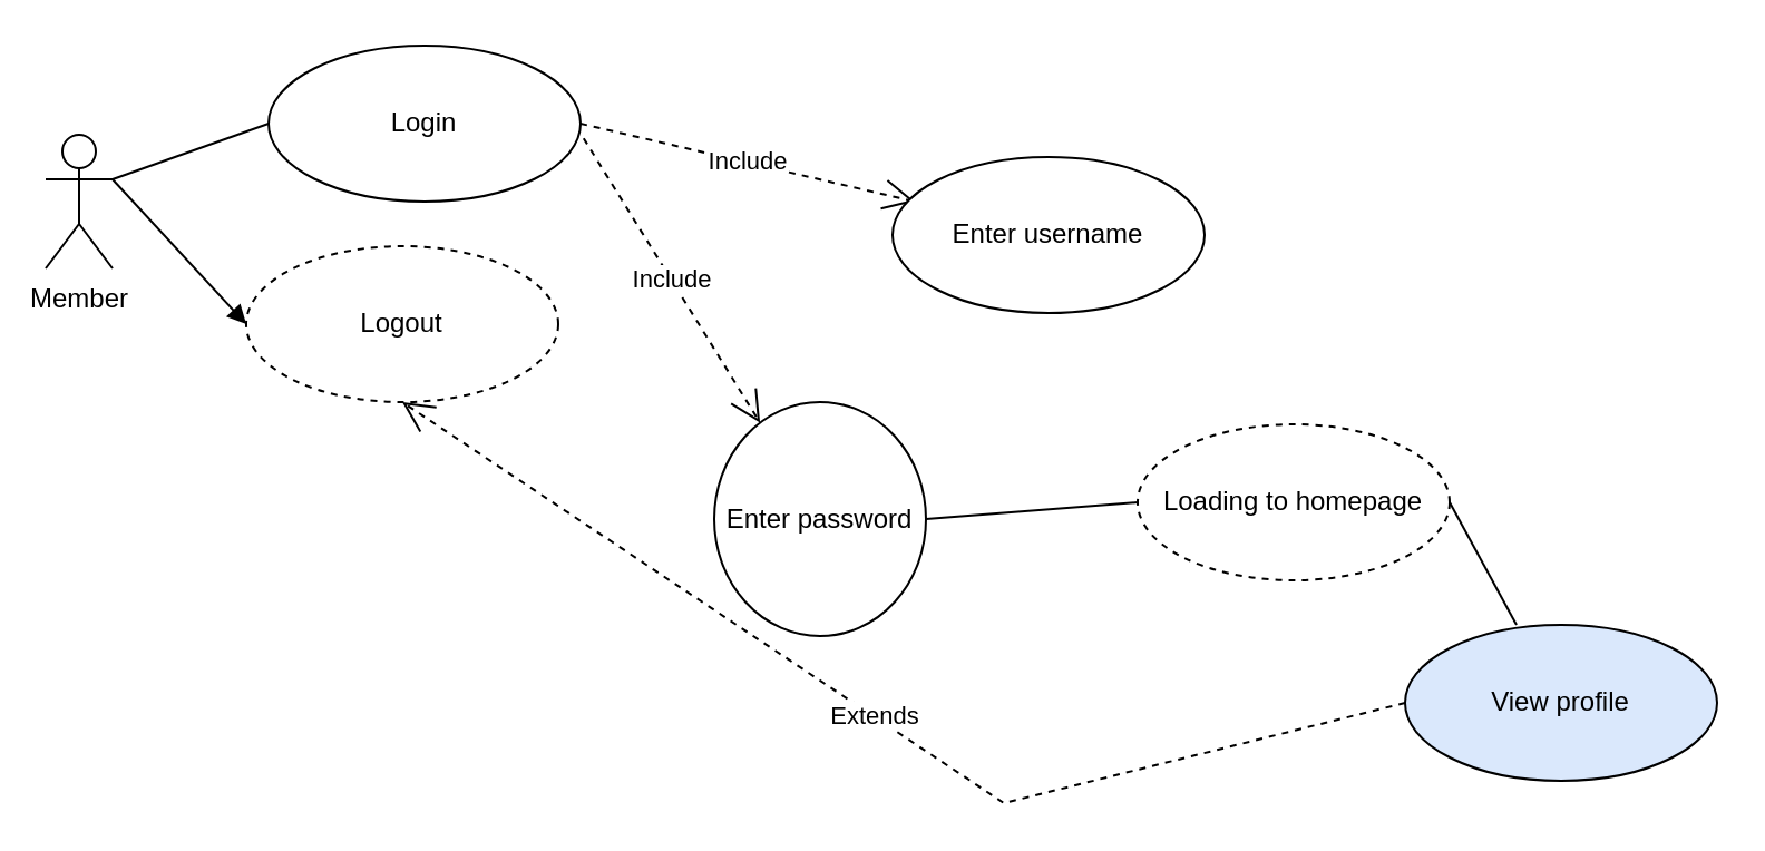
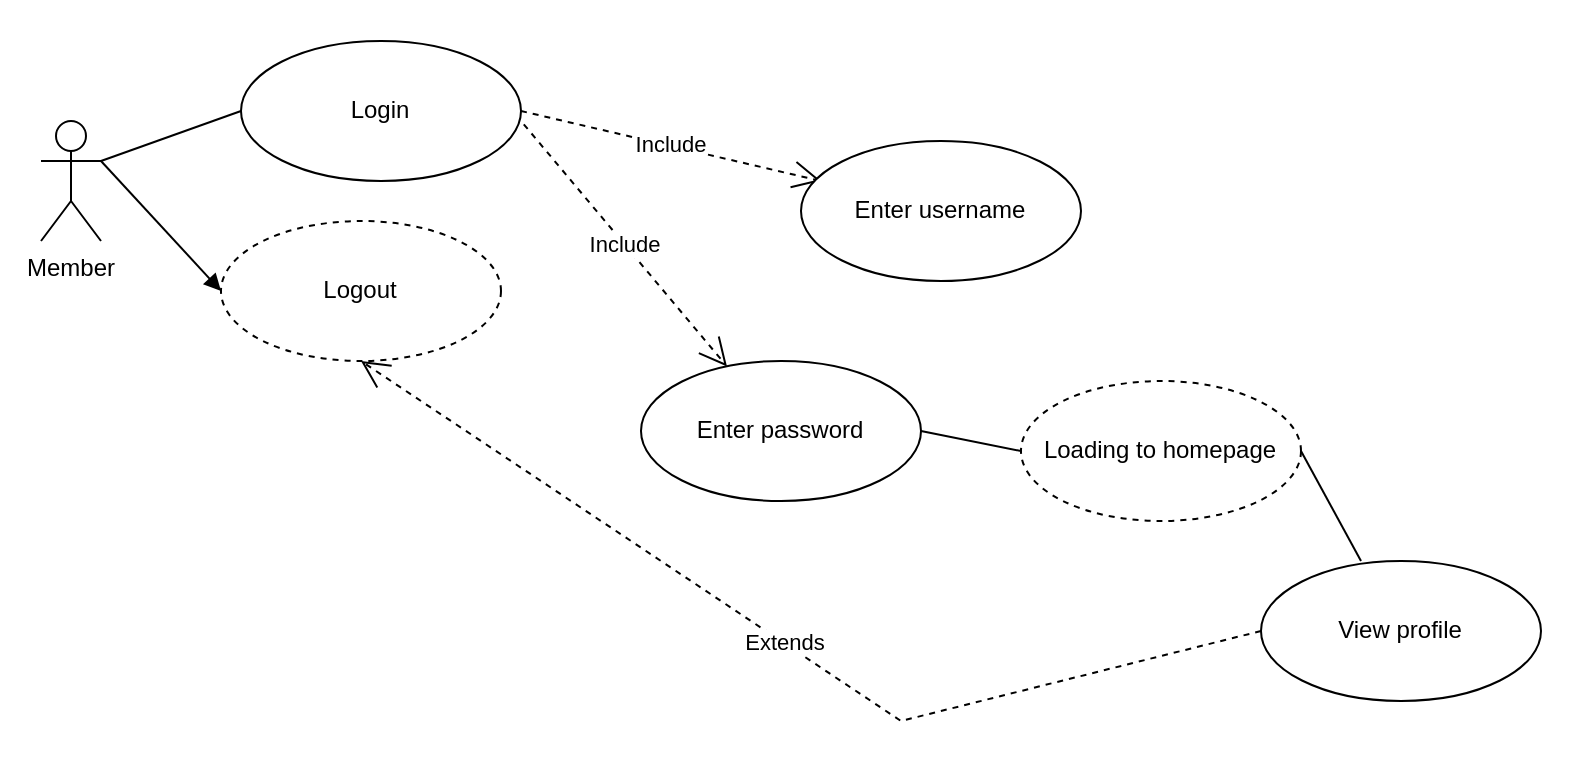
- <mxCell id="9" value="Enter password" style="ellipse;whiteSpace=wrap;html=1;" vertex="1" parent="1"><mxGeometry x="320" y="180" width="95" height="105" as="geometry" /></mxCell>
+ <mxCell id="9" value="Enter password" style="ellipse;whiteSpace=wrap;html=1;" vertex="1" parent="1"><mxGeometry x="320" y="180" width="140" height="70" as="geometry" /></mxCell>
- <mxCell id="14" value="&lt;div&gt;View profile&lt;/div&gt;" style="ellipse;whiteSpace=wrap;html=1;fillColor=#dae8fc;" vertex="1" parent="1"><mxGeometry x="630" y="280" width="140" height="70" as="geometry" /></mxCell>
+ <mxCell id="14" value="&lt;div&gt;View profile&lt;/div&gt;" style="ellipse;whiteSpace=wrap;html=1;" vertex="1" parent="1"><mxGeometry x="630" y="280" width="140" height="70" as="geometry" /></mxCell>
